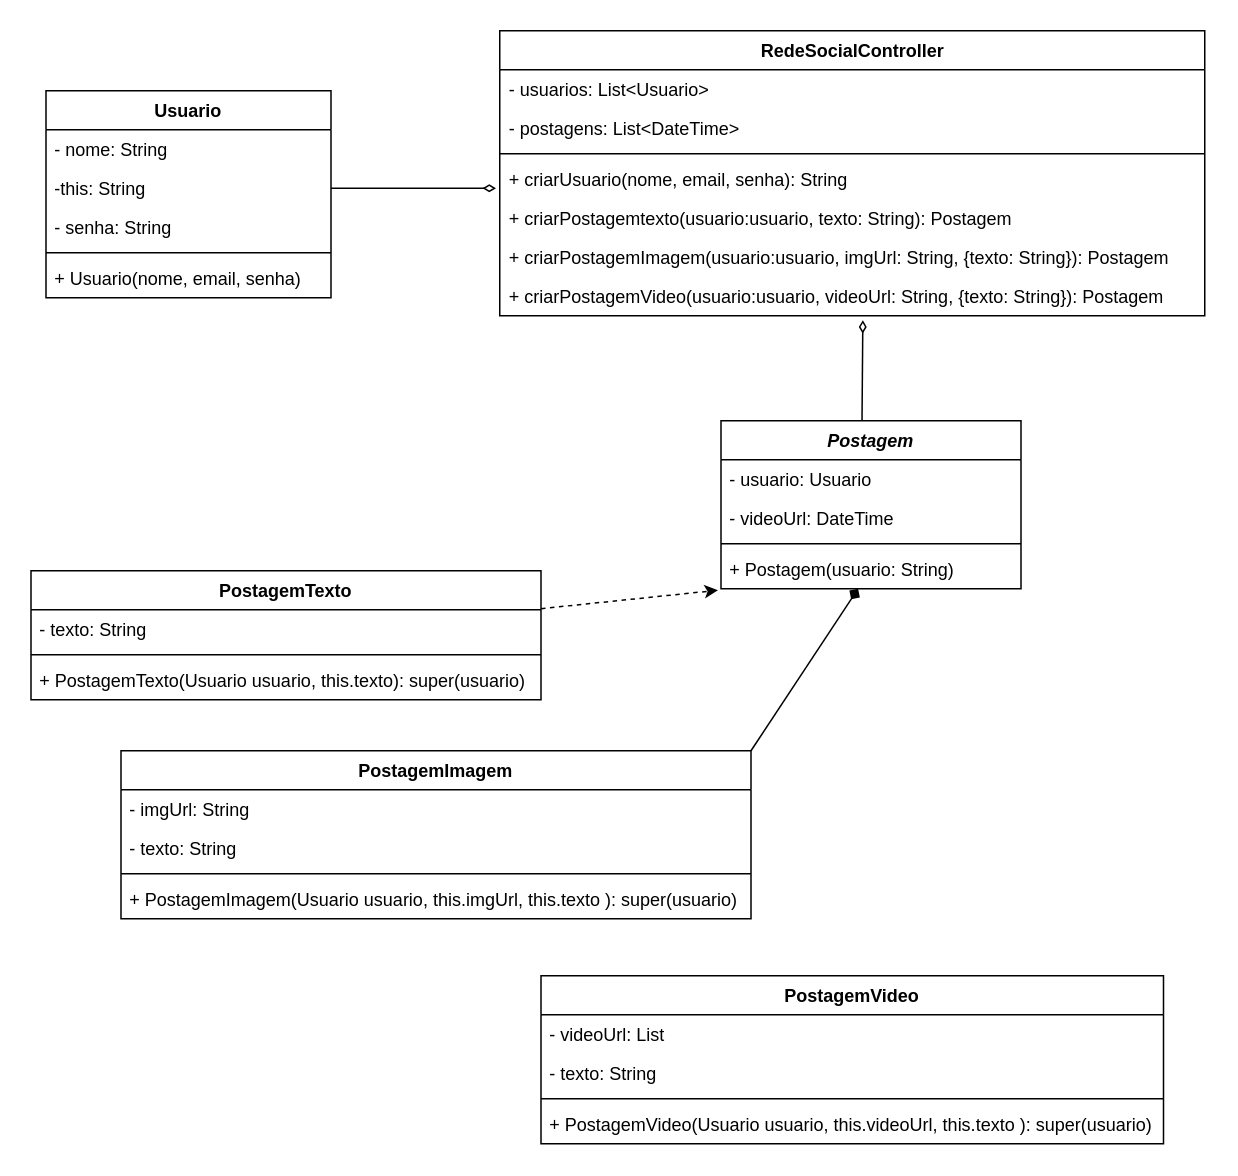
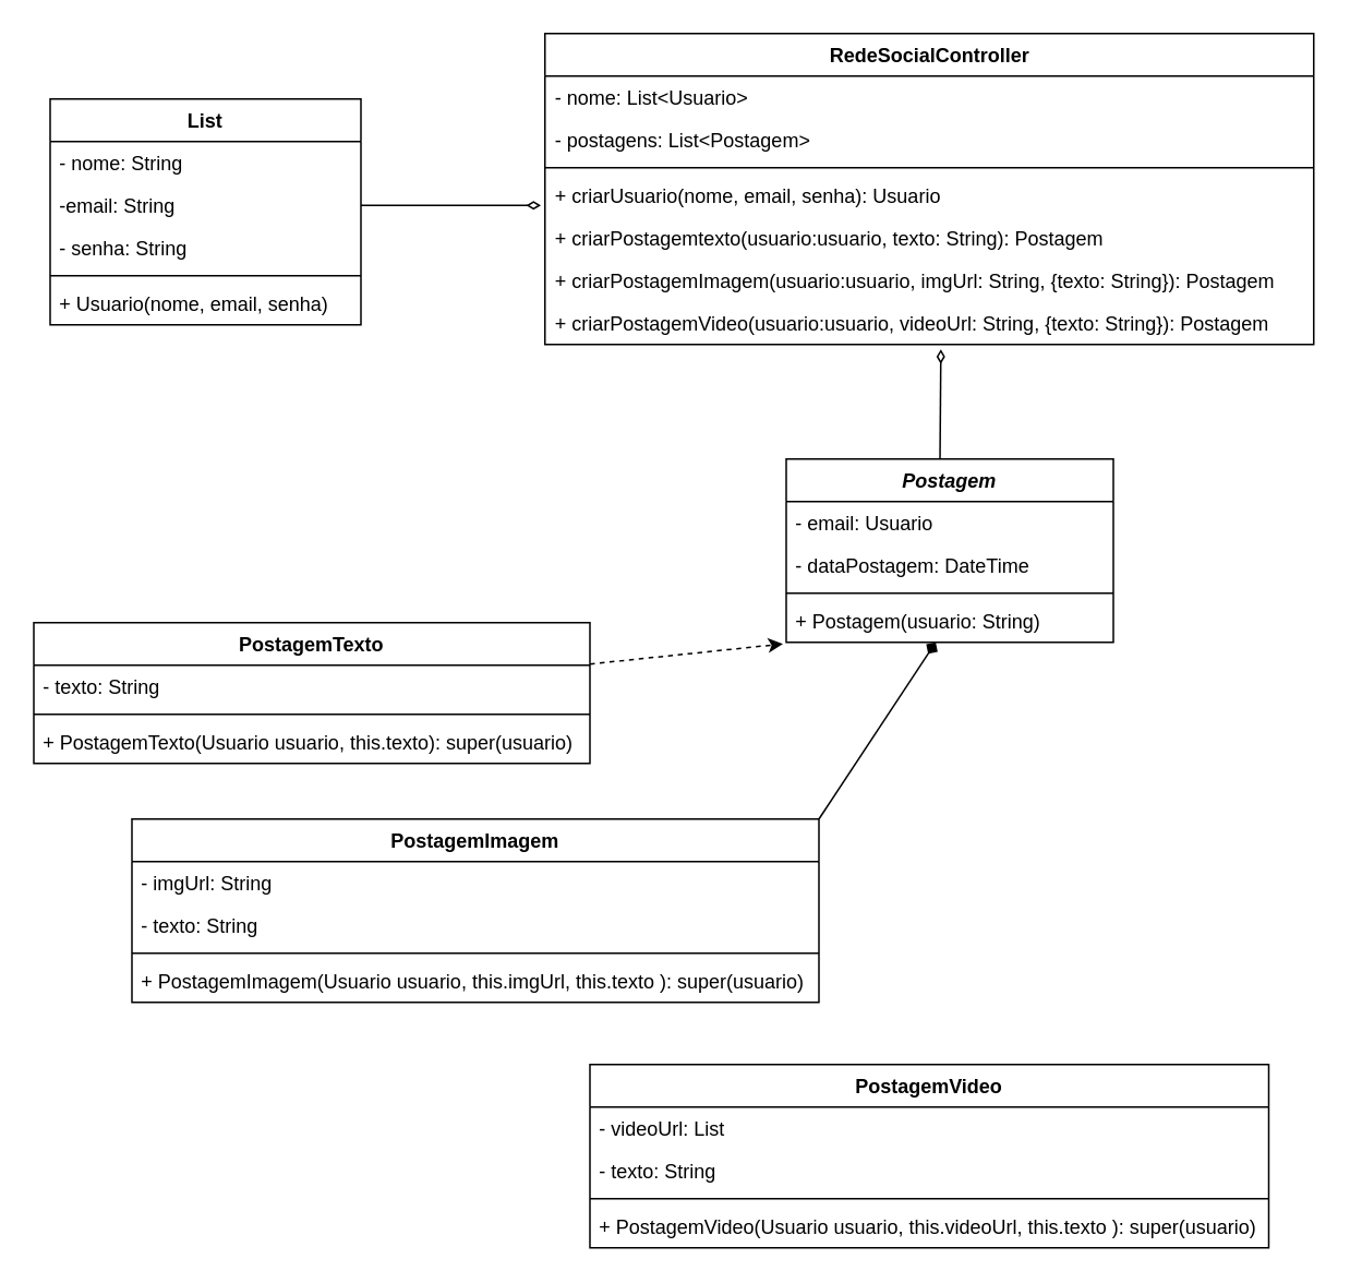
- <mxCell id="26" value="- usuarios: List&amp;lt;Usuario&amp;gt;" style="text;strokeColor=none;fillColor=none;align=left;verticalAlign=top;spacingLeft=4;spacingRight=4;overflow=hidden;rotatable=0;points=[[0,0.5],[1,0.5]];portConstraint=eastwest;whiteSpace=wrap;html=1;" vertex="1" parent="25"><mxGeometry y="26" width="470" height="26" as="geometry" /></mxCell>
+ <mxCell id="26" value="- nome: List&amp;lt;Usuario&amp;gt;" style="text;strokeColor=none;fillColor=none;align=left;verticalAlign=top;spacingLeft=4;spacingRight=4;overflow=hidden;rotatable=0;points=[[0,0.5],[1,0.5]];portConstraint=eastwest;whiteSpace=wrap;html=1;" vertex="1" parent="25"><mxGeometry y="26" width="470" height="26" as="geometry" /></mxCell>
- <mxCell id="2" value="Usuario" style="swimlane;fontStyle=1;align=center;verticalAlign=top;childLayout=stackLayout;horizontal=1;startSize=26;horizontalStack=0;resizeParent=1;resizeParentMax=0;resizeLast=0;collapsible=1;marginBottom=0;whiteSpace=wrap;html=1;" vertex="1" parent="1"><mxGeometry x="30" y="60" width="190" height="138" as="geometry" /></mxCell>
+ <mxCell id="2" value="List" style="swimlane;fontStyle=1;align=center;verticalAlign=top;childLayout=stackLayout;horizontal=1;startSize=26;horizontalStack=0;resizeParent=1;resizeParentMax=0;resizeLast=0;collapsible=1;marginBottom=0;whiteSpace=wrap;html=1;" vertex="1" parent="1"><mxGeometry x="30" y="60" width="190" height="138" as="geometry" /></mxCell>
- <mxCell id="27" value="- postagens: List&amp;lt;DateTime&amp;gt;" style="text;strokeColor=none;fillColor=none;align=left;verticalAlign=top;spacingLeft=4;spacingRight=4;overflow=hidden;rotatable=0;points=[[0,0.5],[1,0.5]];portConstraint=eastwest;whiteSpace=wrap;html=1;" vertex="1" parent="25"><mxGeometry y="52" width="470" height="26" as="geometry" /></mxCell>
+ <mxCell id="27" value="- postagens: List&amp;lt;Postagem&amp;gt;" style="text;strokeColor=none;fillColor=none;align=left;verticalAlign=top;spacingLeft=4;spacingRight=4;overflow=hidden;rotatable=0;points=[[0,0.5],[1,0.5]];portConstraint=eastwest;whiteSpace=wrap;html=1;" vertex="1" parent="25"><mxGeometry y="52" width="470" height="26" as="geometry" /></mxCell>
- <mxCell id="29" value="+ criarUsuario(nome, email, senha): String" style="text;strokeColor=none;fillColor=none;align=left;verticalAlign=top;spacingLeft=4;spacingRight=4;overflow=hidden;rotatable=0;points=[[0,0.5],[1,0.5]];portConstraint=eastwest;whiteSpace=wrap;html=1;" vertex="1" parent="25"><mxGeometry y="86" width="470" height="26" as="geometry" /></mxCell>
+ <mxCell id="29" value="+ criarUsuario(nome, email, senha): Usuario" style="text;strokeColor=none;fillColor=none;align=left;verticalAlign=top;spacingLeft=4;spacingRight=4;overflow=hidden;rotatable=0;points=[[0,0.5],[1,0.5]];portConstraint=eastwest;whiteSpace=wrap;html=1;" vertex="1" parent="25"><mxGeometry y="86" width="470" height="26" as="geometry" /></mxCell>
- <mxCell id="4" value="-this: String" style="text;strokeColor=none;fillColor=none;align=left;verticalAlign=top;spacingLeft=4;spacingRight=4;overflow=hidden;rotatable=0;points=[[0,0.5],[1,0.5]];portConstraint=eastwest;whiteSpace=wrap;html=1;" vertex="1" parent="2"><mxGeometry y="52" width="190" height="26" as="geometry" /></mxCell>
+ <mxCell id="4" value="-email: String" style="text;strokeColor=none;fillColor=none;align=left;verticalAlign=top;spacingLeft=4;spacingRight=4;overflow=hidden;rotatable=0;points=[[0,0.5],[1,0.5]];portConstraint=eastwest;whiteSpace=wrap;html=1;" vertex="1" parent="2"><mxGeometry y="52" width="190" height="26" as="geometry" /></mxCell>
- <mxCell id="10" value="- usuario: Usuario" style="text;strokeColor=none;fillColor=none;align=left;verticalAlign=top;spacingLeft=4;spacingRight=4;overflow=hidden;rotatable=0;points=[[0,0.5],[1,0.5]];portConstraint=eastwest;whiteSpace=wrap;html=1;" vertex="1" parent="9"><mxGeometry y="26" width="200" height="26" as="geometry" /></mxCell>
+ <mxCell id="10" value="- email: Usuario" style="text;strokeColor=none;fillColor=none;align=left;verticalAlign=top;spacingLeft=4;spacingRight=4;overflow=hidden;rotatable=0;points=[[0,0.5],[1,0.5]];portConstraint=eastwest;whiteSpace=wrap;html=1;" vertex="1" parent="9"><mxGeometry y="26" width="200" height="26" as="geometry" /></mxCell>
- <mxCell id="11" value="- videoUrl: DateTime" style="text;strokeColor=none;fillColor=none;align=left;verticalAlign=top;spacingLeft=4;spacingRight=4;overflow=hidden;rotatable=0;points=[[0,0.5],[1,0.5]];portConstraint=eastwest;whiteSpace=wrap;html=1;" vertex="1" parent="9"><mxGeometry y="52" width="200" height="26" as="geometry" /></mxCell>
+ <mxCell id="11" value="- dataPostagem: DateTime" style="text;strokeColor=none;fillColor=none;align=left;verticalAlign=top;spacingLeft=4;spacingRight=4;overflow=hidden;rotatable=0;points=[[0,0.5],[1,0.5]];portConstraint=eastwest;whiteSpace=wrap;html=1;" vertex="1" parent="9"><mxGeometry y="52" width="200" height="26" as="geometry" /></mxCell>
